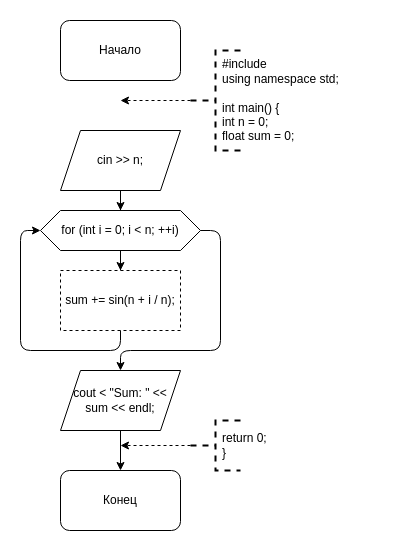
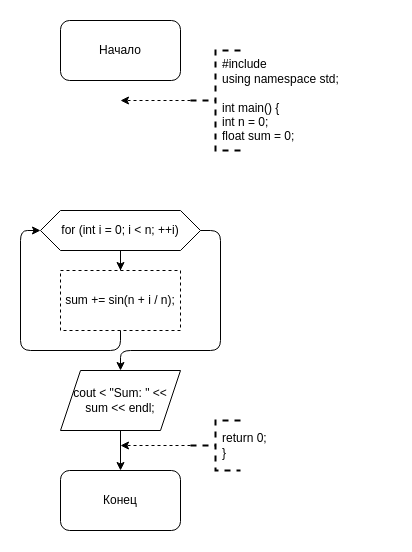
- <mxCell id="4" value="cin &amp;gt;&amp;gt; n;" style="shape=parallelogram;perimeter=parallelogramPerimeter;whiteSpace=wrap;html=1;fixedSize=1;" vertex="1" parent="1"><mxGeometry x="60" y="130" width="120" height="60" as="geometry" /></mxCell>
- <mxCell id="3" style="edgeStyle=orthogonalEdgeStyle;rounded=0;orthogonalLoop=1;jettySize=auto;html=1;" edge="1" parent="1" source="4" target="6"><mxGeometry relative="1" as="geometry" /></mxCell>
